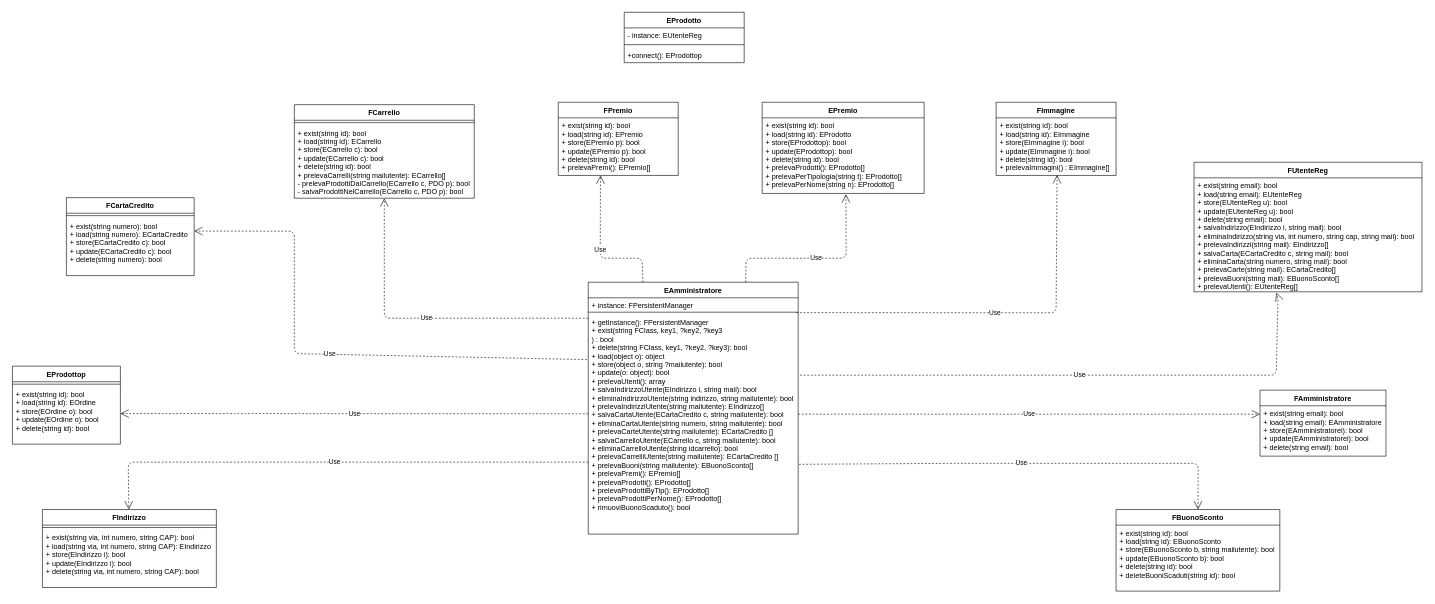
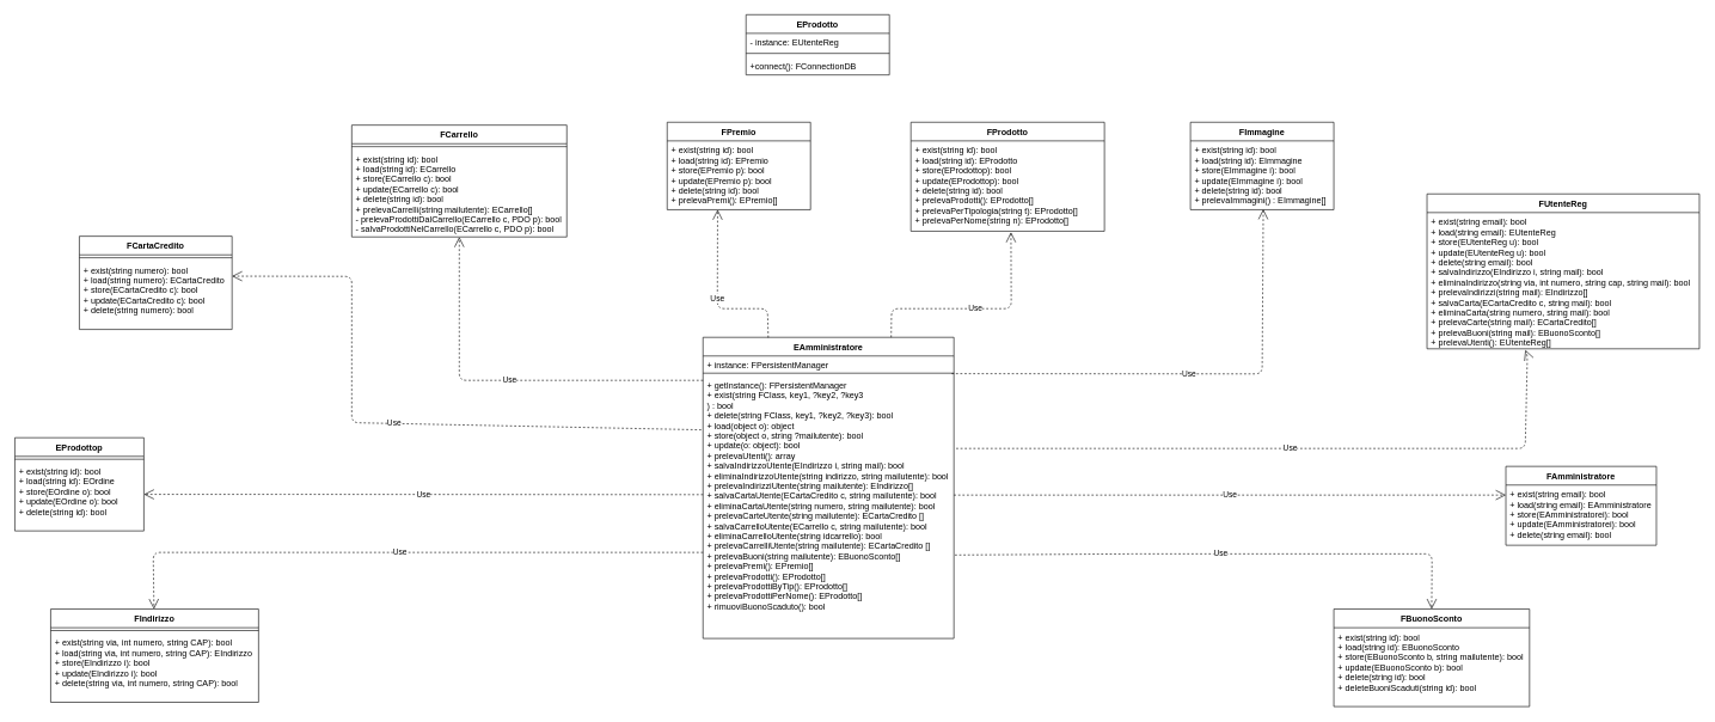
- <mxCell id="5" value="+connect(): EProdottop" style="text;strokeColor=none;fillColor=none;align=left;verticalAlign=top;spacingLeft=4;spacingRight=4;overflow=hidden;rotatable=0;points=[[0,0.5],[1,0.5]];portConstraint=eastwest;" parent="2" vertex="1"><mxGeometry y="58" width="200" height="26" as="geometry" /></mxCell>
+ <mxCell id="5" value="+connect(): FConnectionDB" style="text;strokeColor=none;fillColor=none;align=left;verticalAlign=top;spacingLeft=4;spacingRight=4;overflow=hidden;rotatable=0;points=[[0,0.5],[1,0.5]];portConstraint=eastwest;" parent="2" vertex="1"><mxGeometry y="58" width="200" height="26" as="geometry" /></mxCell>
- <mxCell id="24" value="EPremio" style="swimlane;fontStyle=1;align=center;verticalAlign=top;childLayout=stackLayout;horizontal=1;startSize=26;horizontalStack=0;resizeParent=1;resizeParentMax=0;resizeLast=0;collapsible=1;marginBottom=0;" parent="1" vertex="1"><mxGeometry x="1270" y="170" width="270" height="152" as="geometry" /></mxCell>
+ <mxCell id="24" value="FProdotto" style="swimlane;fontStyle=1;align=center;verticalAlign=top;childLayout=stackLayout;horizontal=1;startSize=26;horizontalStack=0;resizeParent=1;resizeParentMax=0;resizeLast=0;collapsible=1;marginBottom=0;" parent="1" vertex="1"><mxGeometry x="1270" y="170" width="270" height="152" as="geometry" /></mxCell>
